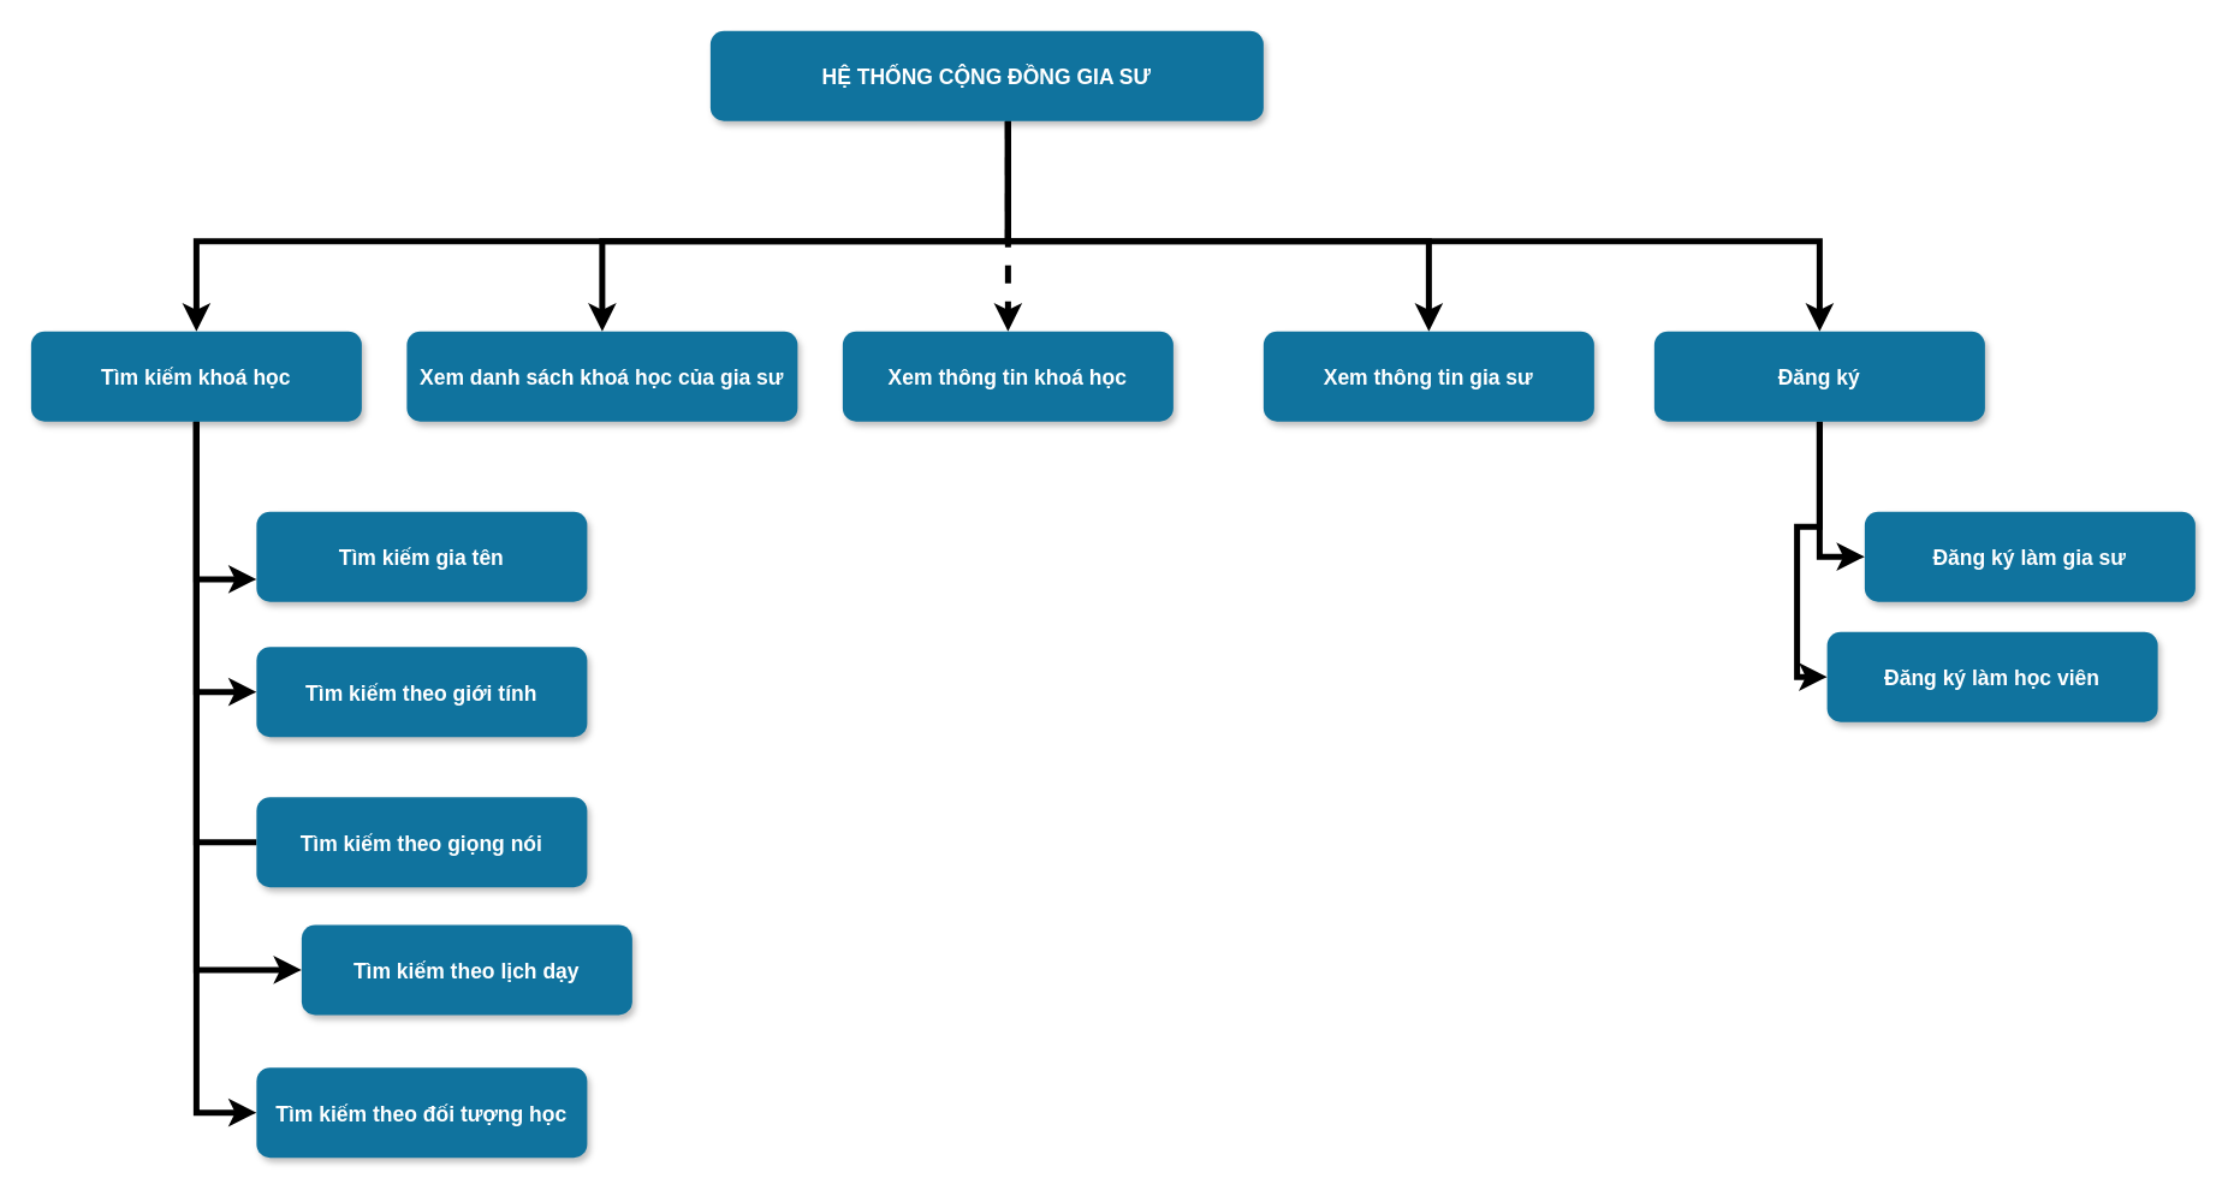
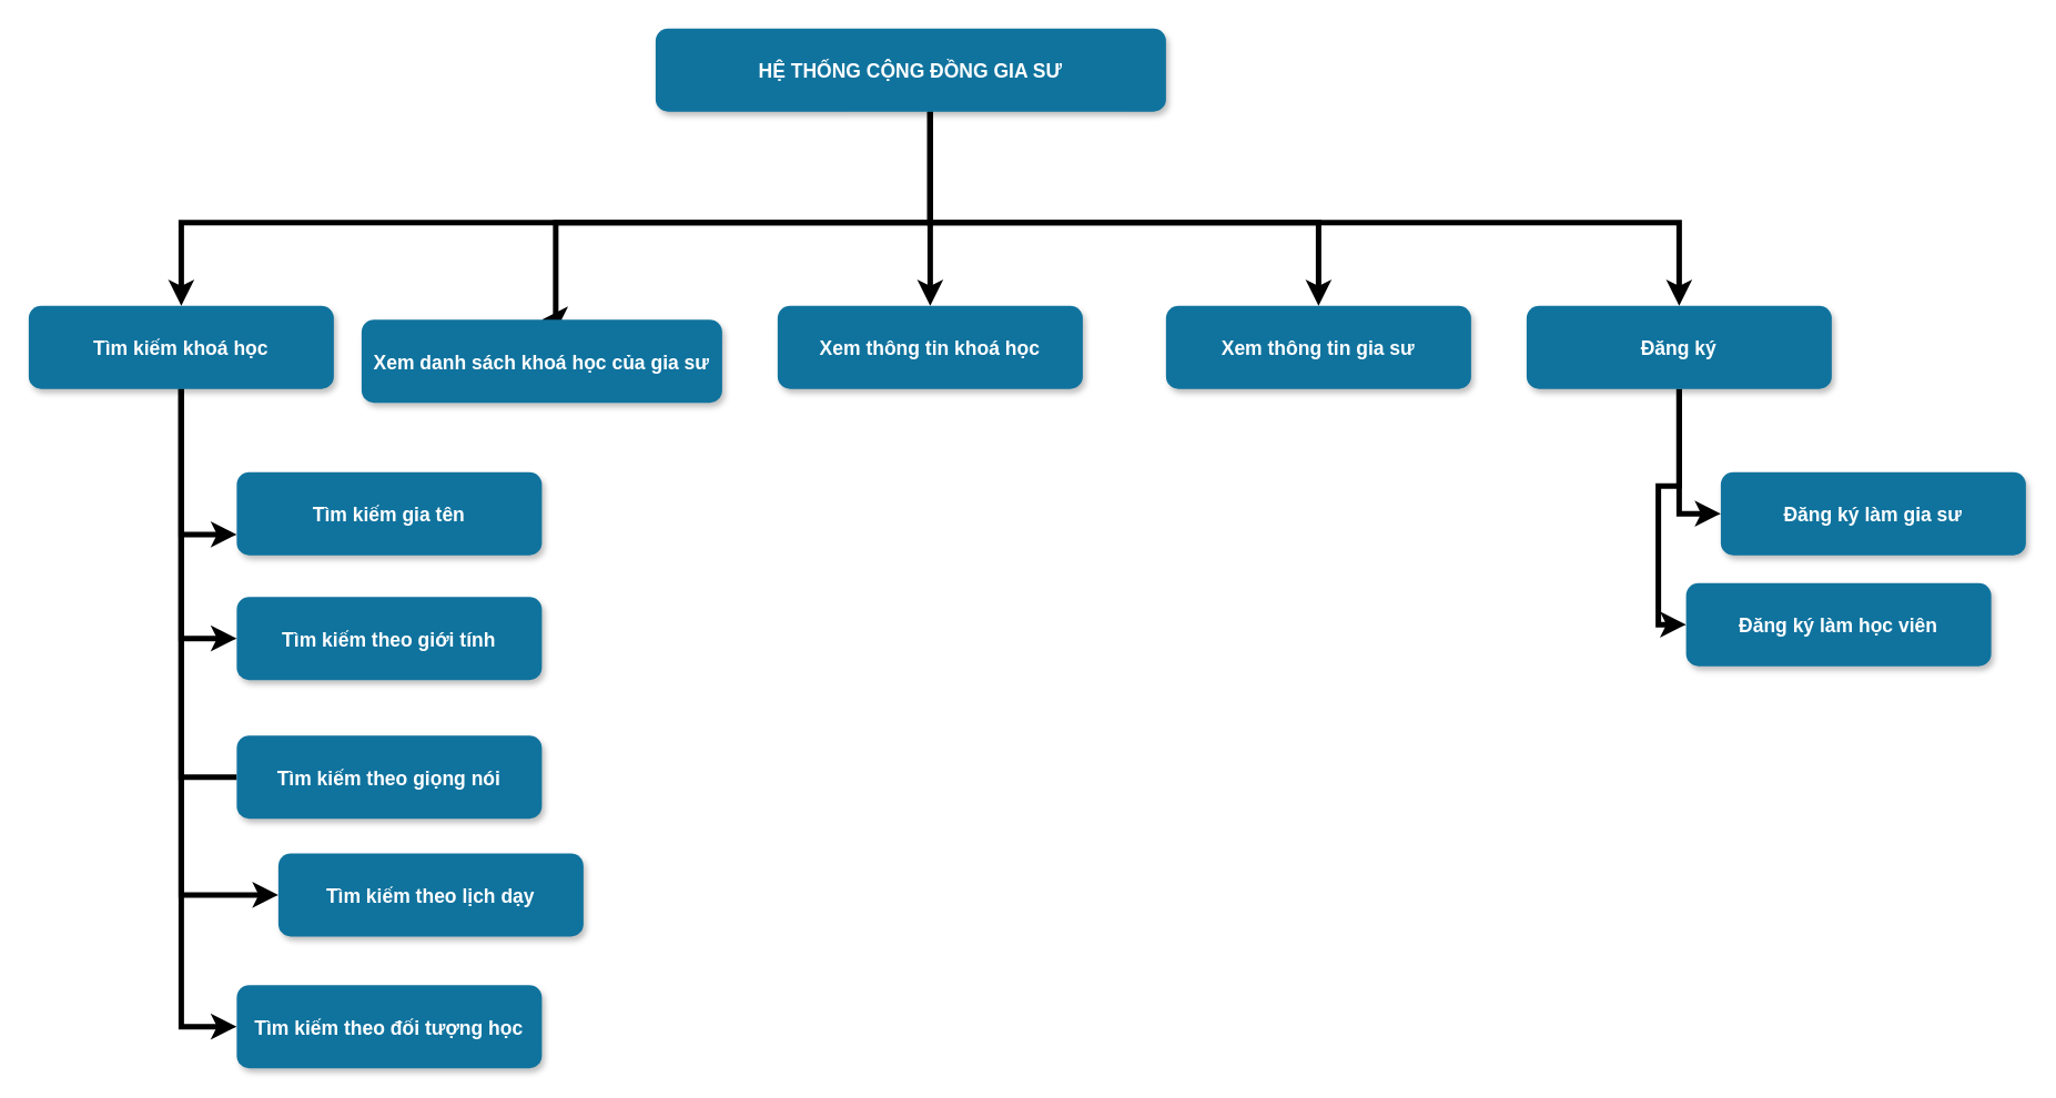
- <mxCell id="3" style="edgeStyle=orthogonalEdgeStyle;rounded=0;orthogonalLoop=1;jettySize=auto;html=1;strokeWidth=4;dashed=1;" parent="1" source="7" target="15" edge="1"><mxGeometry relative="1" as="geometry"><Array as="points"><mxPoint x="670" y="100" /><mxPoint x="670" y="100" /></Array></mxGeometry></mxCell>
+ <mxCell id="3" style="edgeStyle=orthogonalEdgeStyle;rounded=0;orthogonalLoop=1;jettySize=auto;html=1;strokeWidth=4;" parent="1" source="7" target="15" edge="1"><mxGeometry relative="1" as="geometry"><Array as="points"><mxPoint x="670" y="100" /><mxPoint x="670" y="100" /></Array></mxGeometry></mxCell>
- <mxCell id="8" value="Xem danh sách khoá học của gia sư" style="rounded=1;fillColor=#10739E;strokeColor=none;shadow=1;gradientColor=none;fontStyle=1;fontColor=#FFFFFF;fontSize=14;" parent="1" vertex="1"><mxGeometry x="270" y="220" width="260" height="60" as="geometry" /></mxCell>
+ <mxCell id="8" value="Xem danh sách khoá học của gia sư" style="rounded=1;fillColor=#10739E;strokeColor=none;shadow=1;gradientColor=none;fontStyle=1;fontColor=#FFFFFF;fontSize=14;" parent="1" vertex="1"><mxGeometry x="260" y="230" width="260" height="60" as="geometry" /></mxCell>
